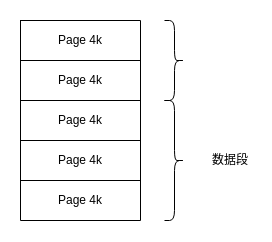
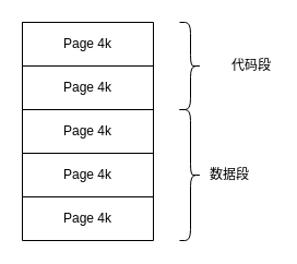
+ <mxCell id="15" value="代码段" style="text;html=1;strokeColor=none;fillColor=none;align=center;verticalAlign=middle;whiteSpace=wrap;rounded=0;" vertex="1" parent="1"><mxGeometry x="210" y="50" width="40" height="20" as="geometry" /></mxCell>
- <mxCell id="16" value="数据段" style="text;html=1;strokeColor=none;fillColor=none;align=center;verticalAlign=middle;whiteSpace=wrap;rounded=0;" vertex="1" parent="1"><mxGeometry x="210" y="150" width="40" height="20" as="geometry" /></mxCell>
+ <mxCell id="16" value="数据段" style="text;html=1;strokeColor=none;fillColor=none;align=center;verticalAlign=middle;whiteSpace=wrap;rounded=0;" vertex="1" parent="1"><mxGeometry x="190" y="150" width="40" height="20" as="geometry" /></mxCell>
